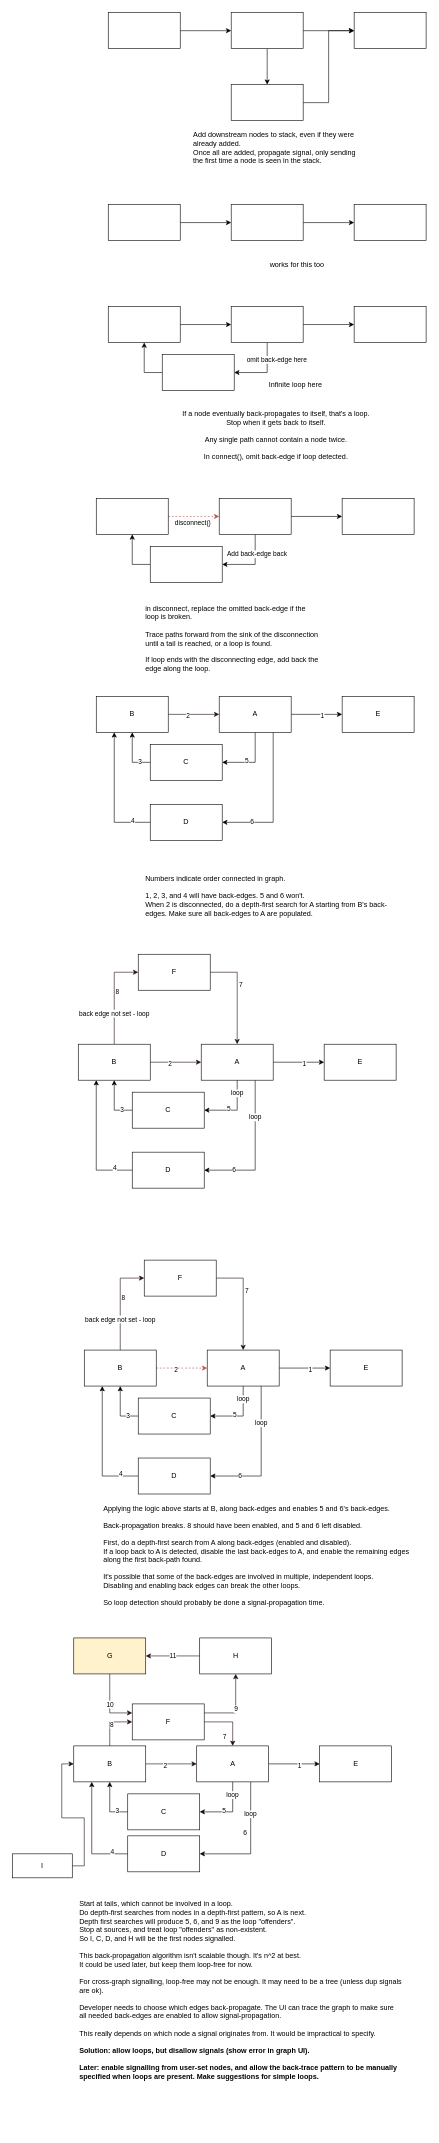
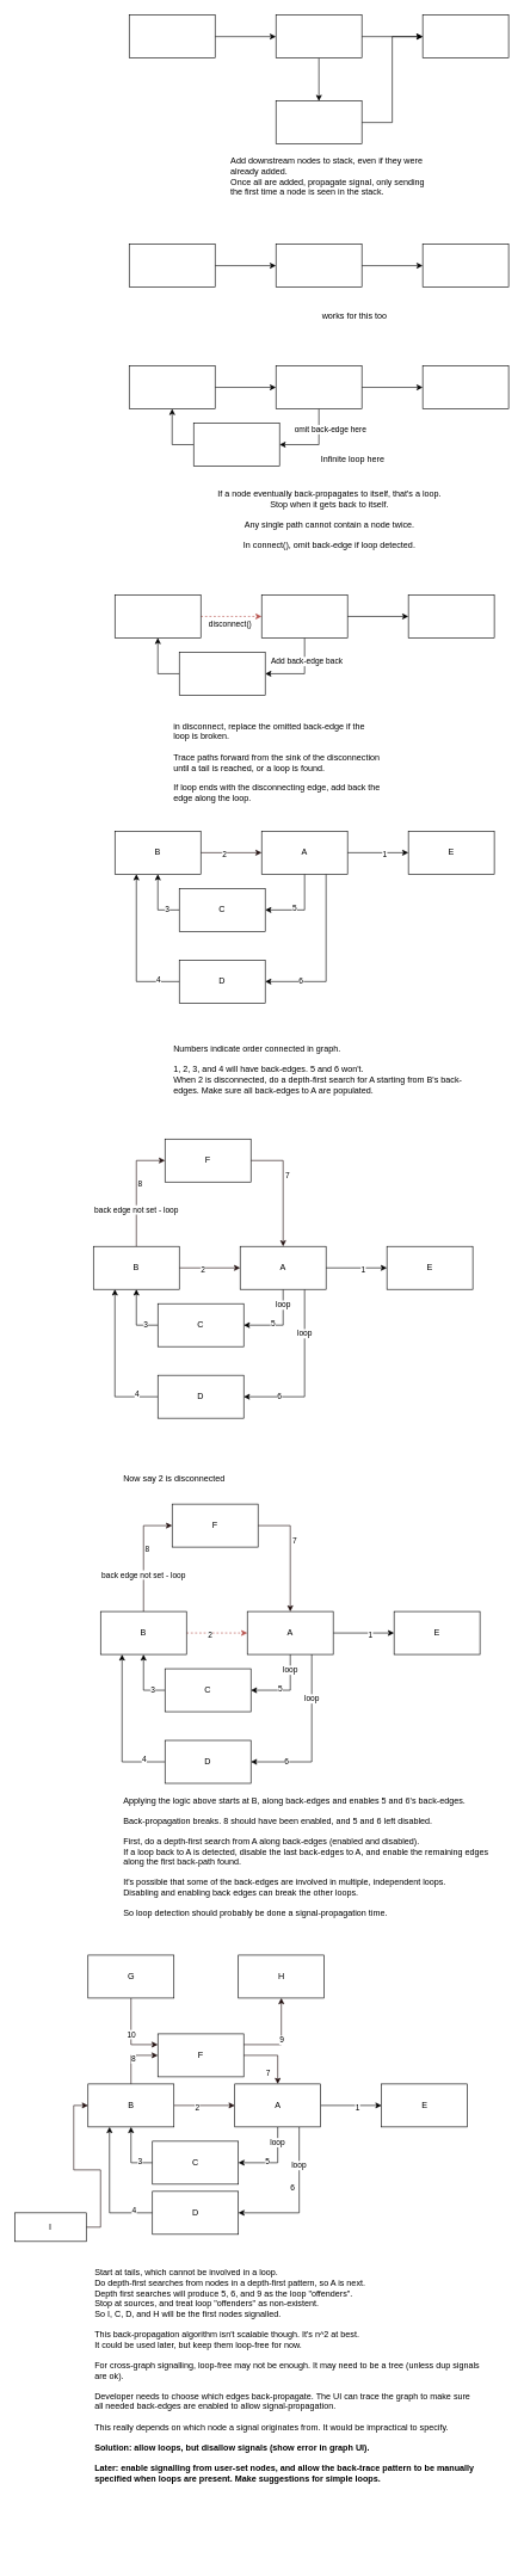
+ <mxCell id="82" value="Now say 2 is disconnected" style="text;html=1;strokeColor=none;fillColor=none;align=left;verticalAlign=top;whiteSpace=wrap;rounded=0;" vertex="1" parent="1"><mxGeometry x="170" y="2050" width="410" height="50" as="geometry" /></mxCell>
- <mxCell id="136" value="G" style="rounded=0;whiteSpace=wrap;html=1;align=center;fillColor=#fff2cc;" vertex="1" parent="1"><mxGeometry x="122.5" y="2730" width="120" height="60" as="geometry" /></mxCell>
+ <mxCell id="136" value="G" style="rounded=0;whiteSpace=wrap;html=1;align=center;" vertex="1" parent="1"><mxGeometry x="122.5" y="2730" width="120" height="60" as="geometry" /></mxCell>
- <mxCell id="137" value="11" style="edgeStyle=orthogonalEdgeStyle;rounded=0;orthogonalLoop=1;jettySize=auto;html=1;exitX=0;exitY=0.5;exitDx=0;exitDy=0;entryX=1;entryY=0.5;entryDx=0;entryDy=0;strokeColor=#210F0E;" edge="1" parent="1" source="138" target="136"><mxGeometry relative="1" as="geometry" /></mxCell>
